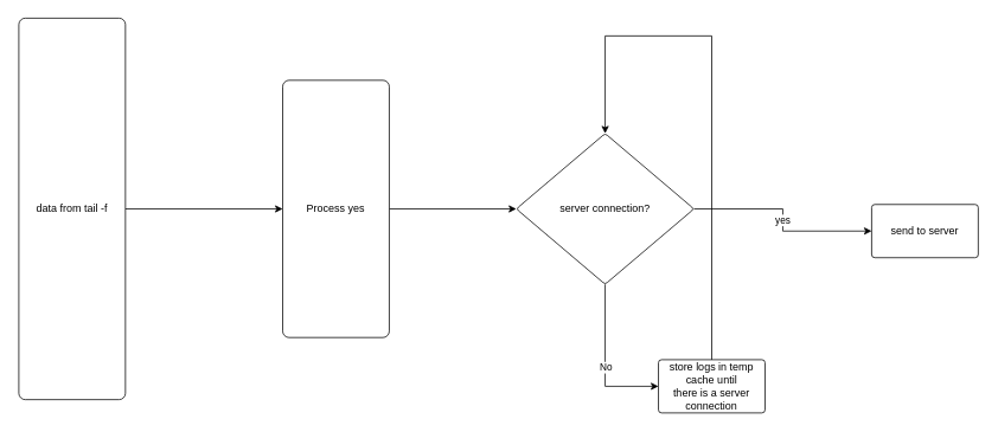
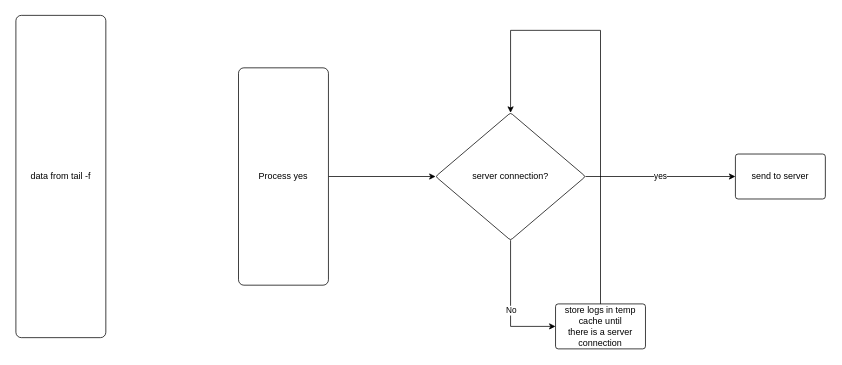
- <mxCell id="2" value="" style="edgeStyle=orthogonalEdgeStyle;rounded=0;orthogonalLoop=1;jettySize=auto;html=1;" parent="1" source="3" target="5" edge="1"><mxGeometry relative="1" as="geometry" /></mxCell>
- <mxCell id="10" value="send to server" style="whiteSpace=wrap;html=1;rounded=1;arcSize=6;" parent="1" vertex="1"><mxGeometry x="980" y="230" width="120" height="60" as="geometry" /></mxCell>
+ <mxCell id="10" value="send to server" style="whiteSpace=wrap;html=1;rounded=1;arcSize=6;" parent="1" vertex="1"><mxGeometry x="980" y="205" width="120" height="60" as="geometry" /></mxCell>
